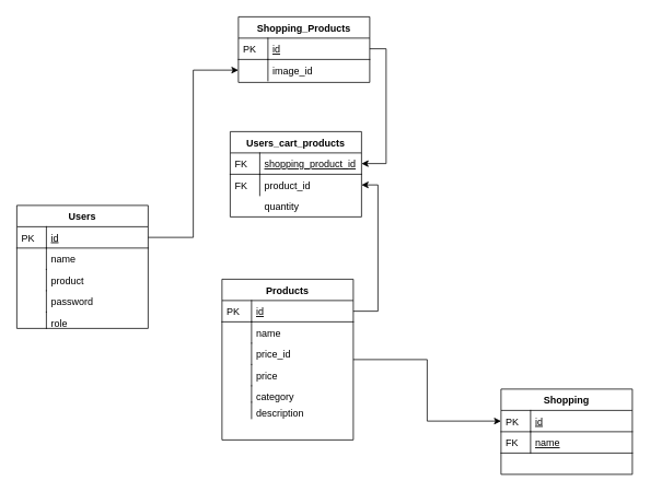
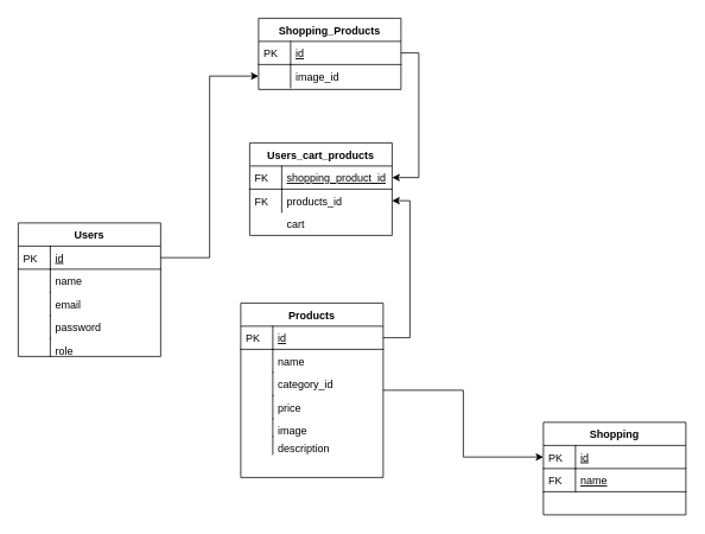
- <mxCell id="41" value="product_id" style="shape=partialRectangle;top=0;left=0;right=0;bottom=0;align=left;verticalAlign=top;fillColor=none;spacingLeft=40;spacingRight=4;overflow=hidden;rotatable=0;points=[[0,0.5],[1,0.5]];portConstraint=eastwest;dropTarget=0;rounded=0;shadow=0;strokeWidth=1;" vertex="1" parent="38"><mxGeometry y="52" width="160" height="26" as="geometry" /></mxCell>
+ <mxCell id="41" value="products_id" style="shape=partialRectangle;top=0;left=0;right=0;bottom=0;align=left;verticalAlign=top;fillColor=none;spacingLeft=40;spacingRight=4;overflow=hidden;rotatable=0;points=[[0,0.5],[1,0.5]];portConstraint=eastwest;dropTarget=0;rounded=0;shadow=0;strokeWidth=1;" vertex="1" parent="38"><mxGeometry y="52" width="160" height="26" as="geometry" /></mxCell>
- <mxCell id="43" value="quantity" style="shape=partialRectangle;top=0;left=0;right=0;bottom=0;align=left;verticalAlign=top;fillColor=none;spacingLeft=40;spacingRight=4;overflow=hidden;rotatable=0;points=[[0,0.5],[1,0.5]];portConstraint=eastwest;dropTarget=0;rounded=0;shadow=0;strokeWidth=1;" vertex="1" parent="38"><mxGeometry y="78" width="160" height="26" as="geometry" /></mxCell>
+ <mxCell id="43" value="cart" style="shape=partialRectangle;top=0;left=0;right=0;bottom=0;align=left;verticalAlign=top;fillColor=none;spacingLeft=40;spacingRight=4;overflow=hidden;rotatable=0;points=[[0,0.5],[1,0.5]];portConstraint=eastwest;dropTarget=0;rounded=0;shadow=0;strokeWidth=1;" vertex="1" parent="38"><mxGeometry y="78" width="160" height="26" as="geometry" /></mxCell>
- <mxCell id="26" value="product" style="shape=partialRectangle;top=0;left=0;right=0;bottom=0;align=left;verticalAlign=top;fillColor=none;spacingLeft=40;spacingRight=4;overflow=hidden;rotatable=0;points=[[0,0.5],[1,0.5]];portConstraint=eastwest;dropTarget=0;rounded=0;shadow=0;strokeWidth=1;" parent="21" vertex="1"><mxGeometry y="78" width="160" height="26" as="geometry" /></mxCell>
+ <mxCell id="26" value="email" style="shape=partialRectangle;top=0;left=0;right=0;bottom=0;align=left;verticalAlign=top;fillColor=none;spacingLeft=40;spacingRight=4;overflow=hidden;rotatable=0;points=[[0,0.5],[1,0.5]];portConstraint=eastwest;dropTarget=0;rounded=0;shadow=0;strokeWidth=1;" parent="21" vertex="1"><mxGeometry y="78" width="160" height="26" as="geometry" /></mxCell>
- <mxCell id="8" value="price_id" style="shape=partialRectangle;top=0;left=0;right=0;bottom=0;align=left;verticalAlign=top;fillColor=none;spacingLeft=40;spacingRight=4;overflow=hidden;rotatable=0;points=[[0,0.5],[1,0.5]];portConstraint=eastwest;dropTarget=0;rounded=0;shadow=0;strokeWidth=1;" parent="3" vertex="1"><mxGeometry y="78" width="160" height="26" as="geometry" /></mxCell>
+ <mxCell id="8" value="category_id" style="shape=partialRectangle;top=0;left=0;right=0;bottom=0;align=left;verticalAlign=top;fillColor=none;spacingLeft=40;spacingRight=4;overflow=hidden;rotatable=0;points=[[0,0.5],[1,0.5]];portConstraint=eastwest;dropTarget=0;rounded=0;shadow=0;strokeWidth=1;" parent="3" vertex="1"><mxGeometry y="78" width="160" height="26" as="geometry" /></mxCell>
- <mxCell id="12" value="category" style="shape=partialRectangle;top=0;left=0;right=0;bottom=0;align=left;verticalAlign=top;fillColor=none;spacingLeft=40;spacingRight=4;overflow=hidden;rotatable=0;points=[[0,0.5],[1,0.5]];portConstraint=eastwest;dropTarget=0;rounded=0;shadow=0;strokeWidth=1;" parent="3" vertex="1"><mxGeometry y="130" width="160" height="20" as="geometry" /></mxCell>
+ <mxCell id="12" value="image" style="shape=partialRectangle;top=0;left=0;right=0;bottom=0;align=left;verticalAlign=top;fillColor=none;spacingLeft=40;spacingRight=4;overflow=hidden;rotatable=0;points=[[0,0.5],[1,0.5]];portConstraint=eastwest;dropTarget=0;rounded=0;shadow=0;strokeWidth=1;" parent="3" vertex="1"><mxGeometry y="130" width="160" height="20" as="geometry" /></mxCell>
